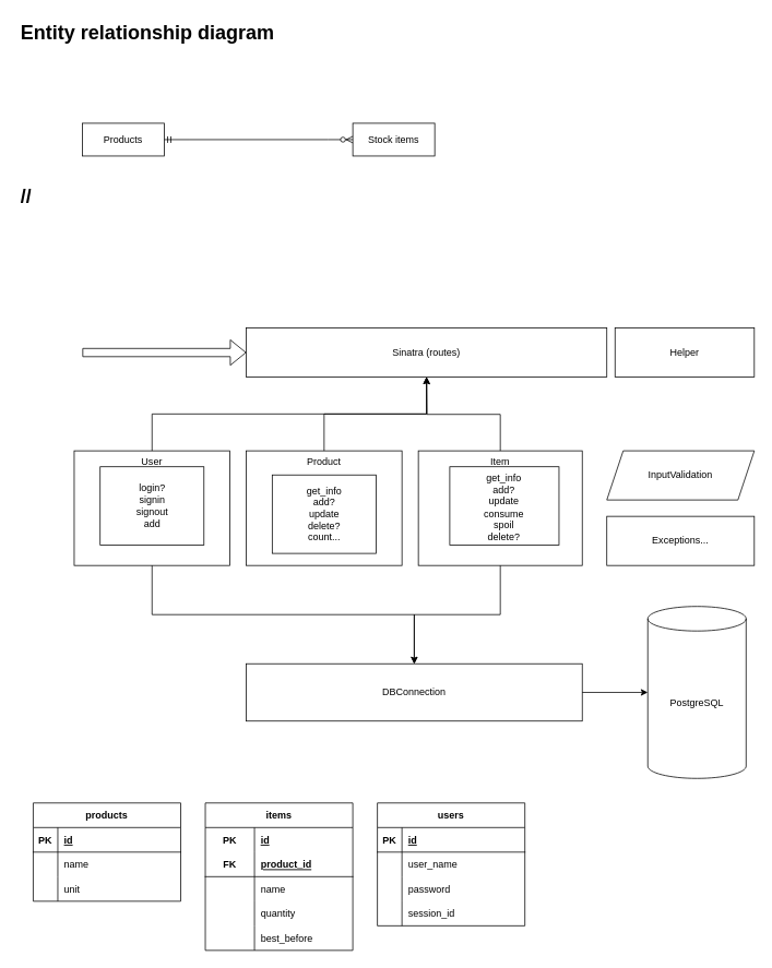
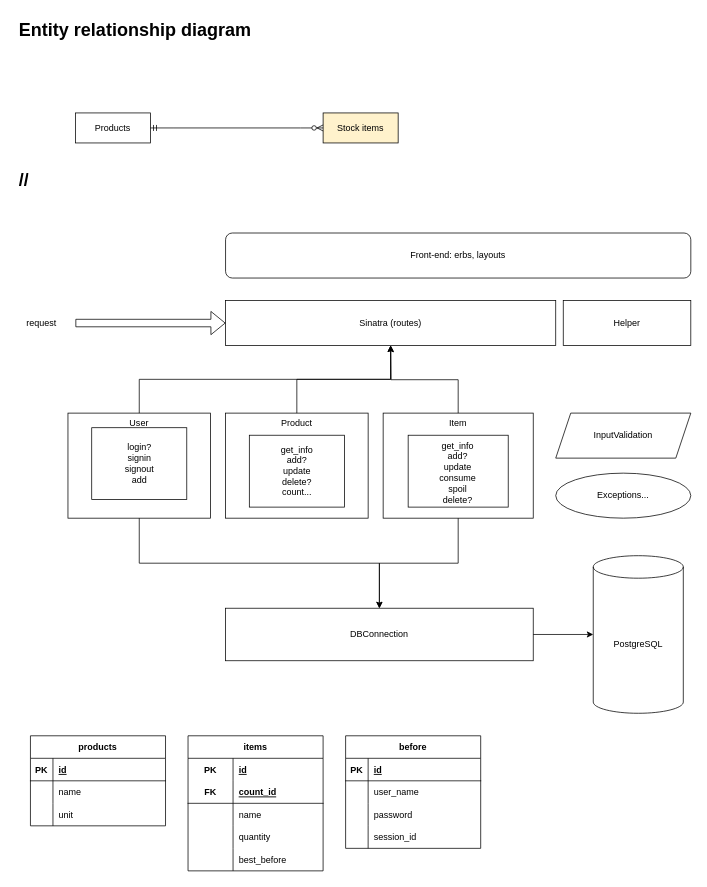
- <mxCell id="3" value="Stock items" style="whiteSpace=wrap;html=1;align=center;" parent="1" vertex="1"><mxGeometry x="430" y="150" width="100" height="40" as="geometry" /></mxCell>
+ <mxCell id="3" value="Stock items" style="whiteSpace=wrap;html=1;align=center;fillColor=#fff2cc;" parent="1" vertex="1"><mxGeometry x="430" y="150" width="100" height="40" as="geometry" /></mxCell>
+ <mxCell id="53" value="Front-end: erbs, layouts" style="rounded=1;whiteSpace=wrap;html=1;fontFamily=Helvetica;fontSize=12;fontColor=default;align=center;strokeColor=default;fillColor=default;" vertex="1" parent="1"><mxGeometry x="300" y="310" width="620" height="60" as="geometry" /></mxCell>
+ <mxCell id="59" value="request" style="text;html=1;strokeColor=none;fillColor=none;align=center;verticalAlign=middle;whiteSpace=wrap;rounded=0;" vertex="1" parent="1"><mxGeometry x="25" y="415" width="60" height="30" as="geometry" /></mxCell>
- <mxCell id="57" value="&lt;div&gt;&lt;br&gt;&lt;/div&gt;&lt;div&gt;get_info&lt;/div&gt;&lt;div&gt;add?&lt;br&gt;&lt;/div&gt;&lt;div&gt;update&lt;/div&gt;&lt;div&gt;consume&lt;/div&gt;&lt;div&gt;spoil&lt;/div&gt;&lt;div&gt;delete?&lt;br&gt;&lt;/div&gt;" style="rounded=0;whiteSpace=wrap;html=1;verticalAlign=bottom;" vertex="1" parent="55"><mxGeometry x="38.333" y="19.474" width="133.333" height="95.789" as="geometry" /></mxCell>
+ <mxCell id="57" value="&lt;div&gt;&lt;br&gt;&lt;/div&gt;&lt;div&gt;get_info&lt;/div&gt;&lt;div&gt;add?&lt;br&gt;&lt;/div&gt;&lt;div&gt;update&lt;/div&gt;&lt;div&gt;consume&lt;/div&gt;&lt;div&gt;spoil&lt;/div&gt;&lt;div&gt;delete?&lt;br&gt;&lt;/div&gt;" style="rounded=0;whiteSpace=wrap;html=1;verticalAlign=bottom;" vertex="1" parent="55"><mxGeometry x="33.333" y="29.474" width="133.333" height="95.789" as="geometry" /></mxCell>
- <mxCell id="64" value="Exceptions..." style="rounded=0;whiteSpace=wrap;html=1;" vertex="1" parent="1"><mxGeometry x="740" y="630" width="180" height="60" as="geometry" /></mxCell>
+ <mxCell id="64" value="Exceptions..." style="ellipse;whiteSpace=wrap;html=1;" vertex="1" parent="1"><mxGeometry x="740" y="630" width="180" height="60" as="geometry" /></mxCell>
- <mxCell id="33" value="users" style="shape=table;startSize=30;container=1;collapsible=1;childLayout=tableLayout;fixedRows=1;rowLines=0;fontStyle=1;align=center;resizeLast=1;" parent="1" vertex="1"><mxGeometry x="460" y="980" width="180" height="150" as="geometry"><mxRectangle x="60" y="1240" width="70" height="30" as="alternateBounds" /></mxGeometry></mxCell>
+ <mxCell id="33" value="before" style="shape=table;startSize=30;container=1;collapsible=1;childLayout=tableLayout;fixedRows=1;rowLines=0;fontStyle=1;align=center;resizeLast=1;" parent="1" vertex="1"><mxGeometry x="460" y="980" width="180" height="150" as="geometry"><mxRectangle x="60" y="1240" width="70" height="30" as="alternateBounds" /></mxGeometry></mxCell>
- <mxCell id="23" value="product_id" style="shape=partialRectangle;connectable=0;fillColor=none;top=0;left=0;bottom=0;right=0;align=left;spacingLeft=6;fontStyle=5;overflow=hidden;" parent="21" vertex="1"><mxGeometry x="60" width="120" height="30" as="geometry"><mxRectangle width="120" height="30" as="alternateBounds" /></mxGeometry></mxCell>
+ <mxCell id="23" value="count_id" style="shape=partialRectangle;connectable=0;fillColor=none;top=0;left=0;bottom=0;right=0;align=left;spacingLeft=6;fontStyle=5;overflow=hidden;" parent="21" vertex="1"><mxGeometry x="60" width="120" height="30" as="geometry"><mxRectangle width="120" height="30" as="alternateBounds" /></mxGeometry></mxCell>
